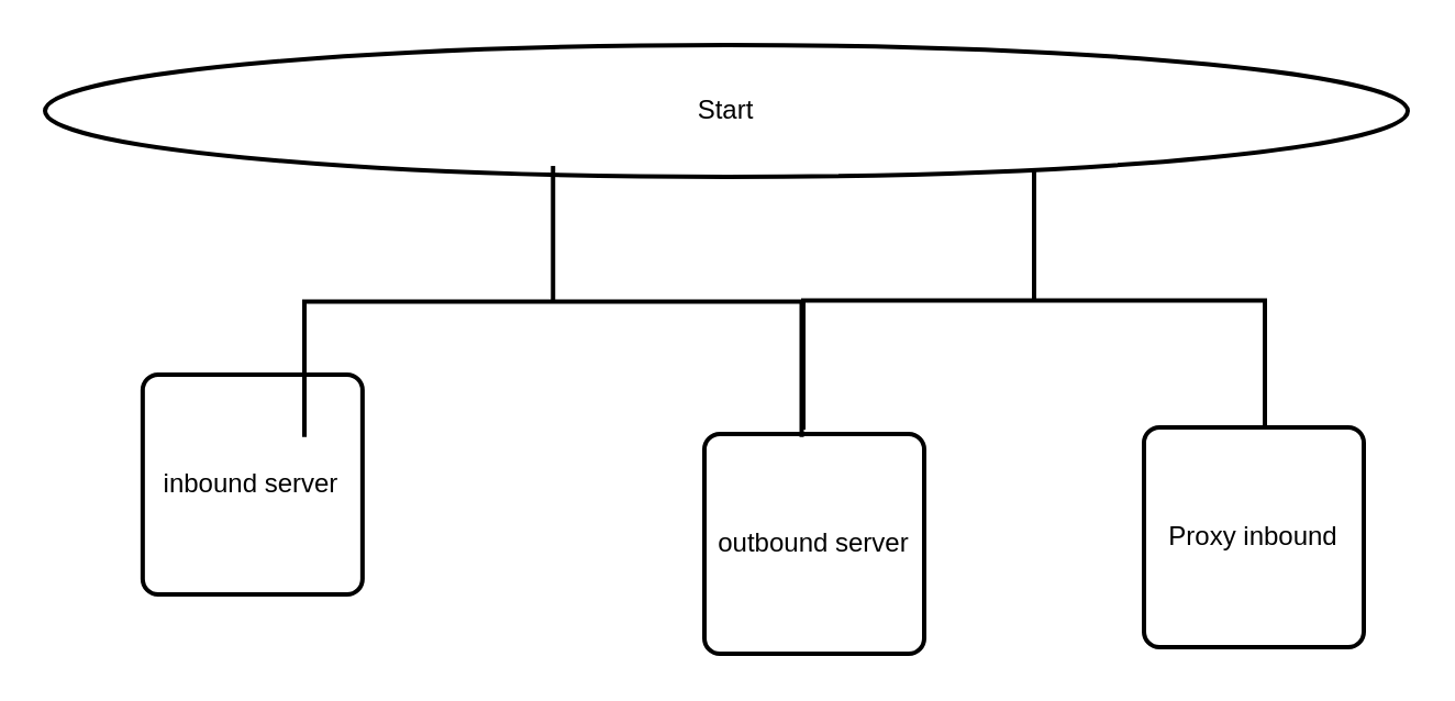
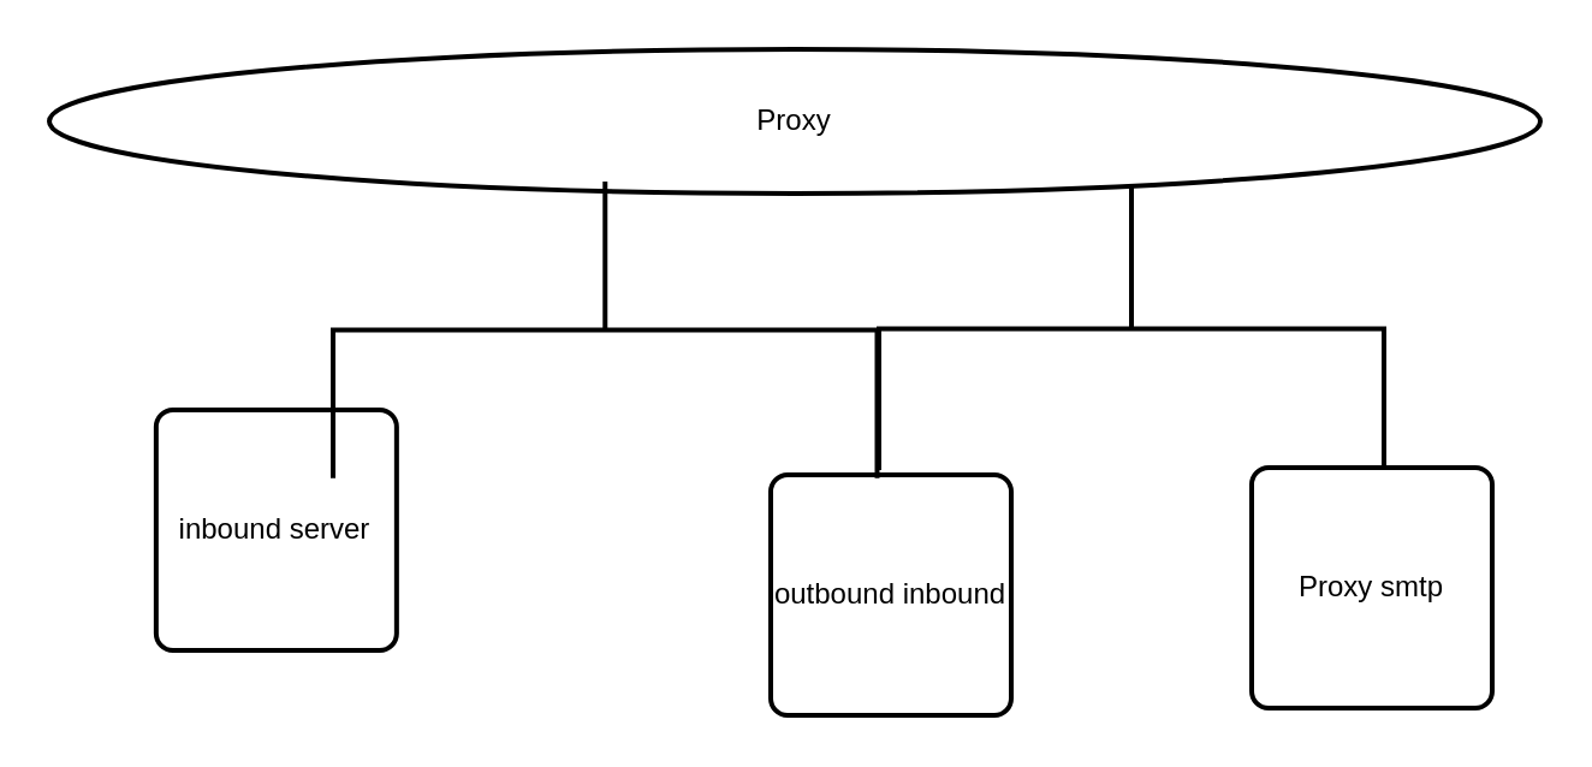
- <mxCell id="2" value="Start" style="strokeWidth=2;html=1;shape=mxgraph.flowchart.start_1;whiteSpace=wrap;" vertex="1" parent="1"><mxGeometry x="20" y="20" width="620" height="60" as="geometry" /></mxCell>
+ <mxCell id="2" value="Proxy" style="strokeWidth=2;html=1;shape=mxgraph.flowchart.start_1;whiteSpace=wrap;" vertex="1" parent="1"><mxGeometry x="20" y="20" width="620" height="60" as="geometry" /></mxCell>
- <mxCell id="5" value="Proxy inbound" style="rounded=1;whiteSpace=wrap;html=1;absoluteArcSize=1;arcSize=14;strokeWidth=2;" vertex="1" parent="1"><mxGeometry x="520" y="194" width="100" height="100" as="geometry" /></mxCell>
+ <mxCell id="5" value="Proxy smtp" style="rounded=1;whiteSpace=wrap;html=1;absoluteArcSize=1;arcSize=14;strokeWidth=2;" vertex="1" parent="1"><mxGeometry x="520" y="194" width="100" height="100" as="geometry" /></mxCell>
- <mxCell id="4" value="outbound server" style="rounded=1;whiteSpace=wrap;html=1;absoluteArcSize=1;arcSize=14;strokeWidth=2;" vertex="1" parent="1"><mxGeometry x="320" y="197" width="100" height="100" as="geometry" /></mxCell>
+ <mxCell id="4" value="outbound inbound" style="rounded=1;whiteSpace=wrap;html=1;absoluteArcSize=1;arcSize=14;strokeWidth=2;" vertex="1" parent="1"><mxGeometry x="320" y="197" width="100" height="100" as="geometry" /></mxCell>
